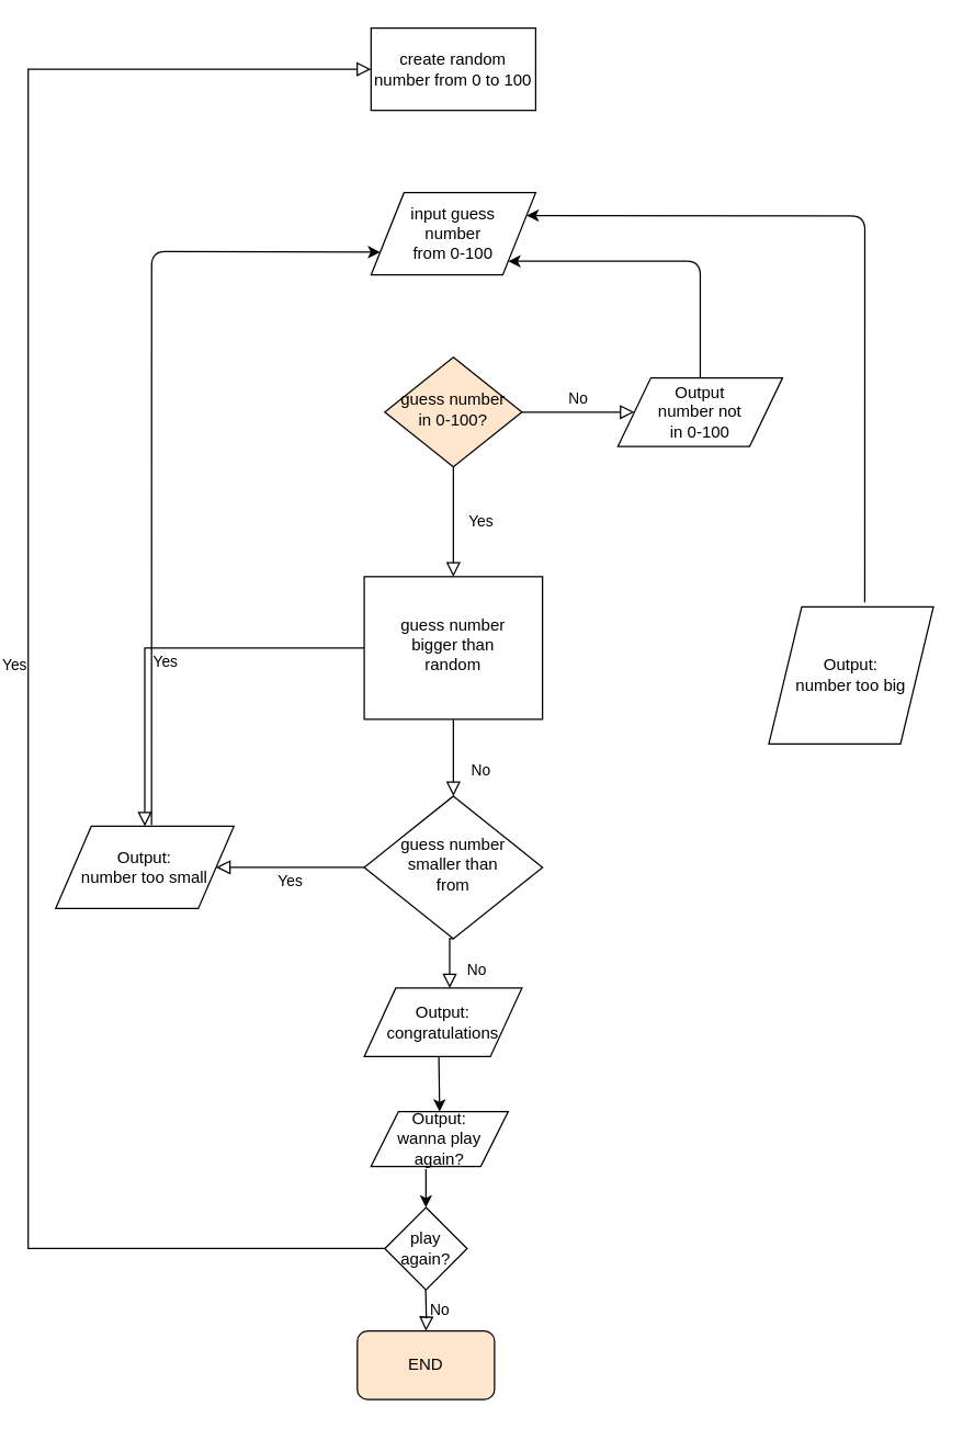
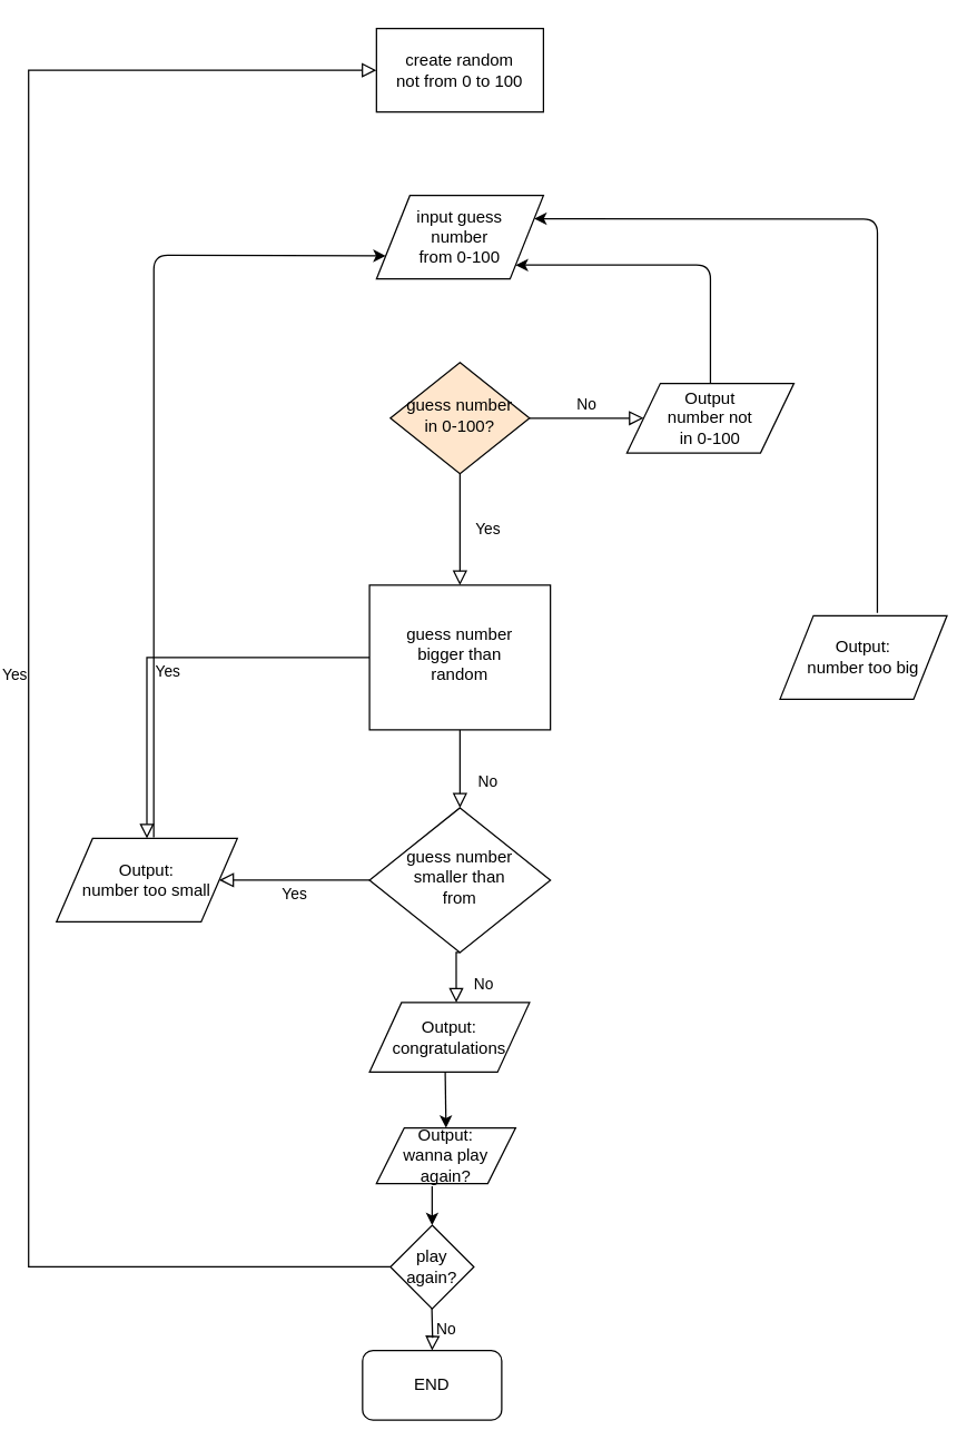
- <mxCell id="7" value="create random&lt;br&gt;number from 0 to 100" style="rounded=0;whiteSpace=wrap;html=1;" vertex="1" parent="1"><mxGeometry x="270" y="20" width="120" height="60" as="geometry" /></mxCell>
+ <mxCell id="7" value="create random&lt;br&gt;not from 0 to 100" style="rounded=0;whiteSpace=wrap;html=1;" vertex="1" parent="1"><mxGeometry x="270" y="20" width="120" height="60" as="geometry" /></mxCell>
- <mxCell id="18" value="&lt;span&gt;Output:&lt;/span&gt;&lt;br&gt;&lt;span&gt;number too big&lt;/span&gt;" style="shape=parallelogram;perimeter=parallelogramPerimeter;whiteSpace=wrap;html=1;" vertex="1" parent="1"><mxGeometry x="560" y="442" width="120" height="100" as="geometry" /></mxCell>
+ <mxCell id="18" value="&lt;span&gt;Output:&lt;/span&gt;&lt;br&gt;&lt;span&gt;number too big&lt;/span&gt;" style="shape=parallelogram;perimeter=parallelogramPerimeter;whiteSpace=wrap;html=1;" vertex="1" parent="1"><mxGeometry x="560" y="442" width="120" height="60" as="geometry" /></mxCell>
- <mxCell id="25" value="END" style="rounded=1;whiteSpace=wrap;html=1;fillColor=#ffe6cc;" vertex="1" parent="1"><mxGeometry x="260" y="970" width="100" height="50" as="geometry" /></mxCell>
+ <mxCell id="25" value="END" style="rounded=1;whiteSpace=wrap;html=1;" vertex="1" parent="1"><mxGeometry x="260" y="970" width="100" height="50" as="geometry" /></mxCell>
